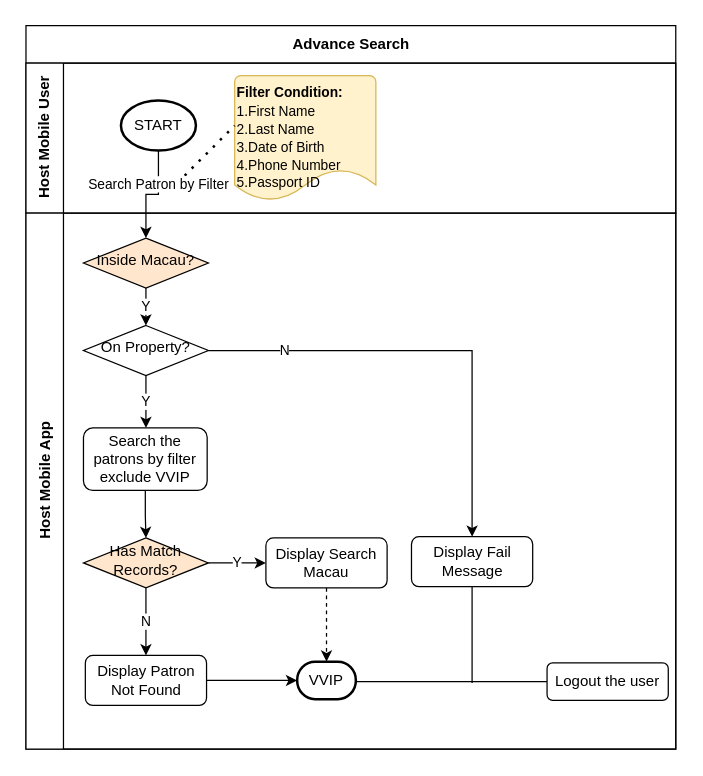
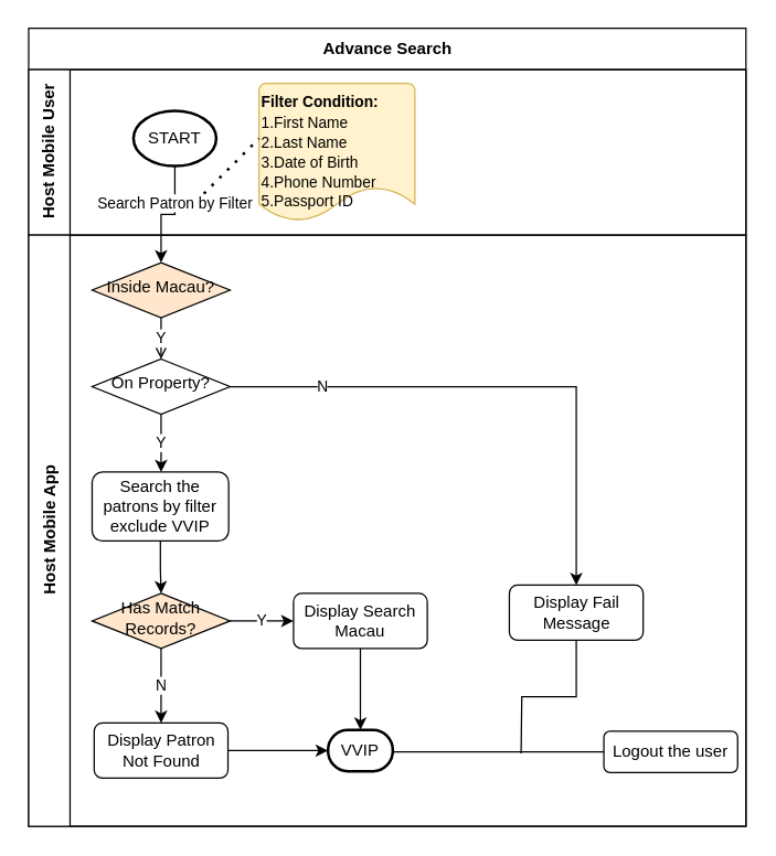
- <mxCell id="9" value="Y" style="edgeStyle=orthogonalEdgeStyle;rounded=0;orthogonalLoop=1;jettySize=auto;html=1;" edge="1" parent="8" source="10" target="16"><mxGeometry relative="1" as="geometry" /></mxCell>
+ <mxCell id="9" value="Y" style="edgeStyle=orthogonalEdgeStyle;rounded=0;orthogonalLoop=1;jettySize=auto;html=1;endArrow=open;" edge="1" parent="8" source="10" target="16"><mxGeometry relative="1" as="geometry" /></mxCell>
- <mxCell id="18" value="Display Fail Message" style="rounded=1;whiteSpace=wrap;html=1;fontSize=12;glass=0;strokeWidth=1;shadow=0;" vertex="1" parent="8"><mxGeometry x="308.5" y="259" width="97" height="40" as="geometry" /></mxCell>
+ <mxCell id="18" value="Display Fail Message" style="rounded=1;whiteSpace=wrap;html=1;fontSize=12;glass=0;strokeWidth=1;shadow=0;" vertex="1" parent="8"><mxGeometry x="348.5" y="254" width="97" height="40" as="geometry" /></mxCell>
- <mxCell id="19" value="" style="edgeStyle=orthogonalEdgeStyle;rounded=0;orthogonalLoop=1;jettySize=auto;html=1;dashed=1;" edge="1" parent="8" source="20" target="28"><mxGeometry relative="1" as="geometry" /></mxCell>
+ <mxCell id="19" value="" style="edgeStyle=orthogonalEdgeStyle;rounded=0;orthogonalLoop=1;jettySize=auto;html=1;" edge="1" parent="8" source="20" target="28"><mxGeometry relative="1" as="geometry" /></mxCell>
